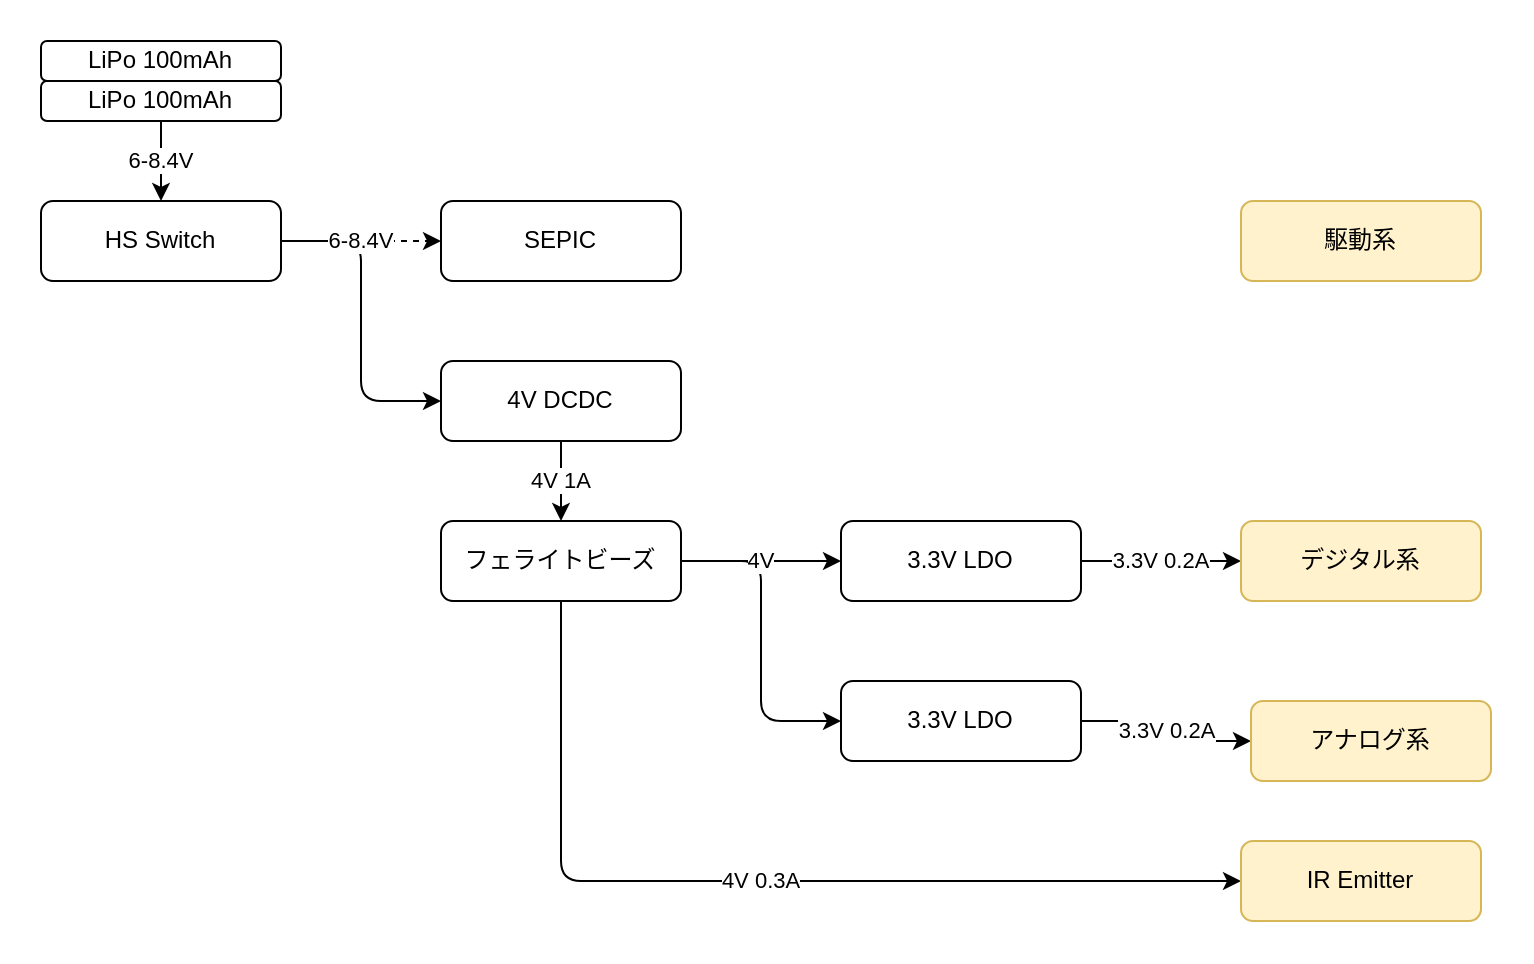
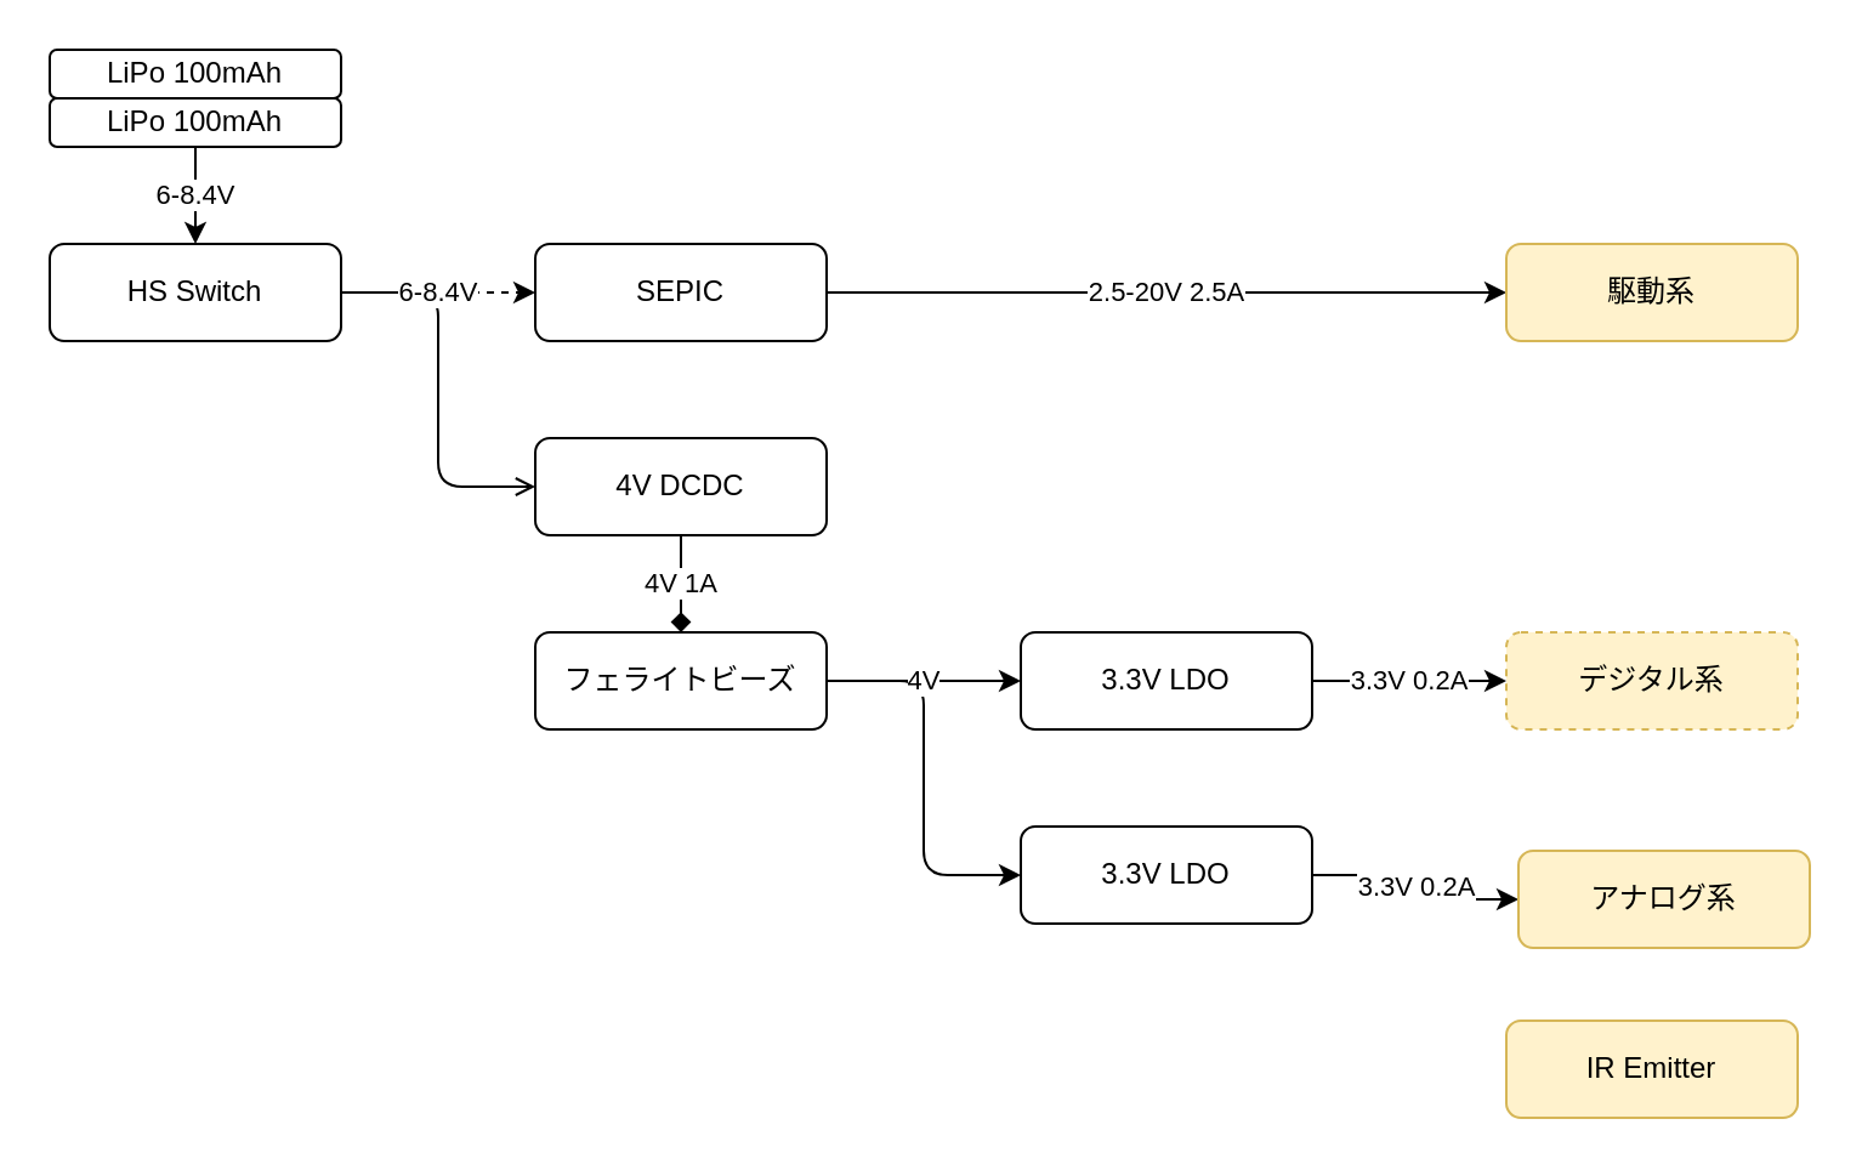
+ <mxCell id="4" value="2.5-20V 2.5A" style="edgeStyle=none;html=1;elbow=vertical;" edge="1" parent="1" source="5" target="13"><mxGeometry relative="1" as="geometry"><mxPoint x="400" y="120" as="targetPoint" /></mxGeometry></mxCell>
- <mxCell id="2" style="edgeStyle=elbowEdgeStyle;html=1;" edge="1" parent="1" source="7" target="12"><mxGeometry relative="1" as="geometry" /></mxCell>
+ <mxCell id="2" style="edgeStyle=elbowEdgeStyle;html=1;endArrow=open;" edge="1" parent="1" source="7" target="12"><mxGeometry relative="1" as="geometry" /></mxCell>
- <mxCell id="11" value="4V 1A" style="edgeStyle=elbowEdgeStyle;html=1;" edge="1" parent="1" source="12" target="21"><mxGeometry relative="1" as="geometry" /></mxCell>
+ <mxCell id="11" value="4V 1A" style="edgeStyle=elbowEdgeStyle;html=1;endArrow=diamond;" edge="1" parent="1" source="12" target="21"><mxGeometry relative="1" as="geometry" /></mxCell>
- <mxCell id="22" value="デジタル系" style="rounded=1;whiteSpace=wrap;html=1;fillColor=#fff2cc;strokeColor=#d6b656;" vertex="1" parent="1"><mxGeometry x="620" y="260" width="120" height="40" as="geometry" /></mxCell>
+ <mxCell id="22" value="デジタル系" style="rounded=1;whiteSpace=wrap;html=1;fillColor=#fff2cc;strokeColor=#d6b656;dashed=1;" vertex="1" parent="1"><mxGeometry x="620" y="260" width="120" height="40" as="geometry" /></mxCell>
- <mxCell id="20" value="4V 0.3A" style="edgeStyle=elbowEdgeStyle;html=1;entryX=0;entryY=0.5;entryDx=0;entryDy=0;exitX=0.5;exitY=1;exitDx=0;exitDy=0;elbow=vertical;" edge="1" parent="1" source="21" target="24"><mxGeometry relative="1" as="geometry"><Array as="points"><mxPoint x="450" y="440" /></Array></mxGeometry></mxCell>
